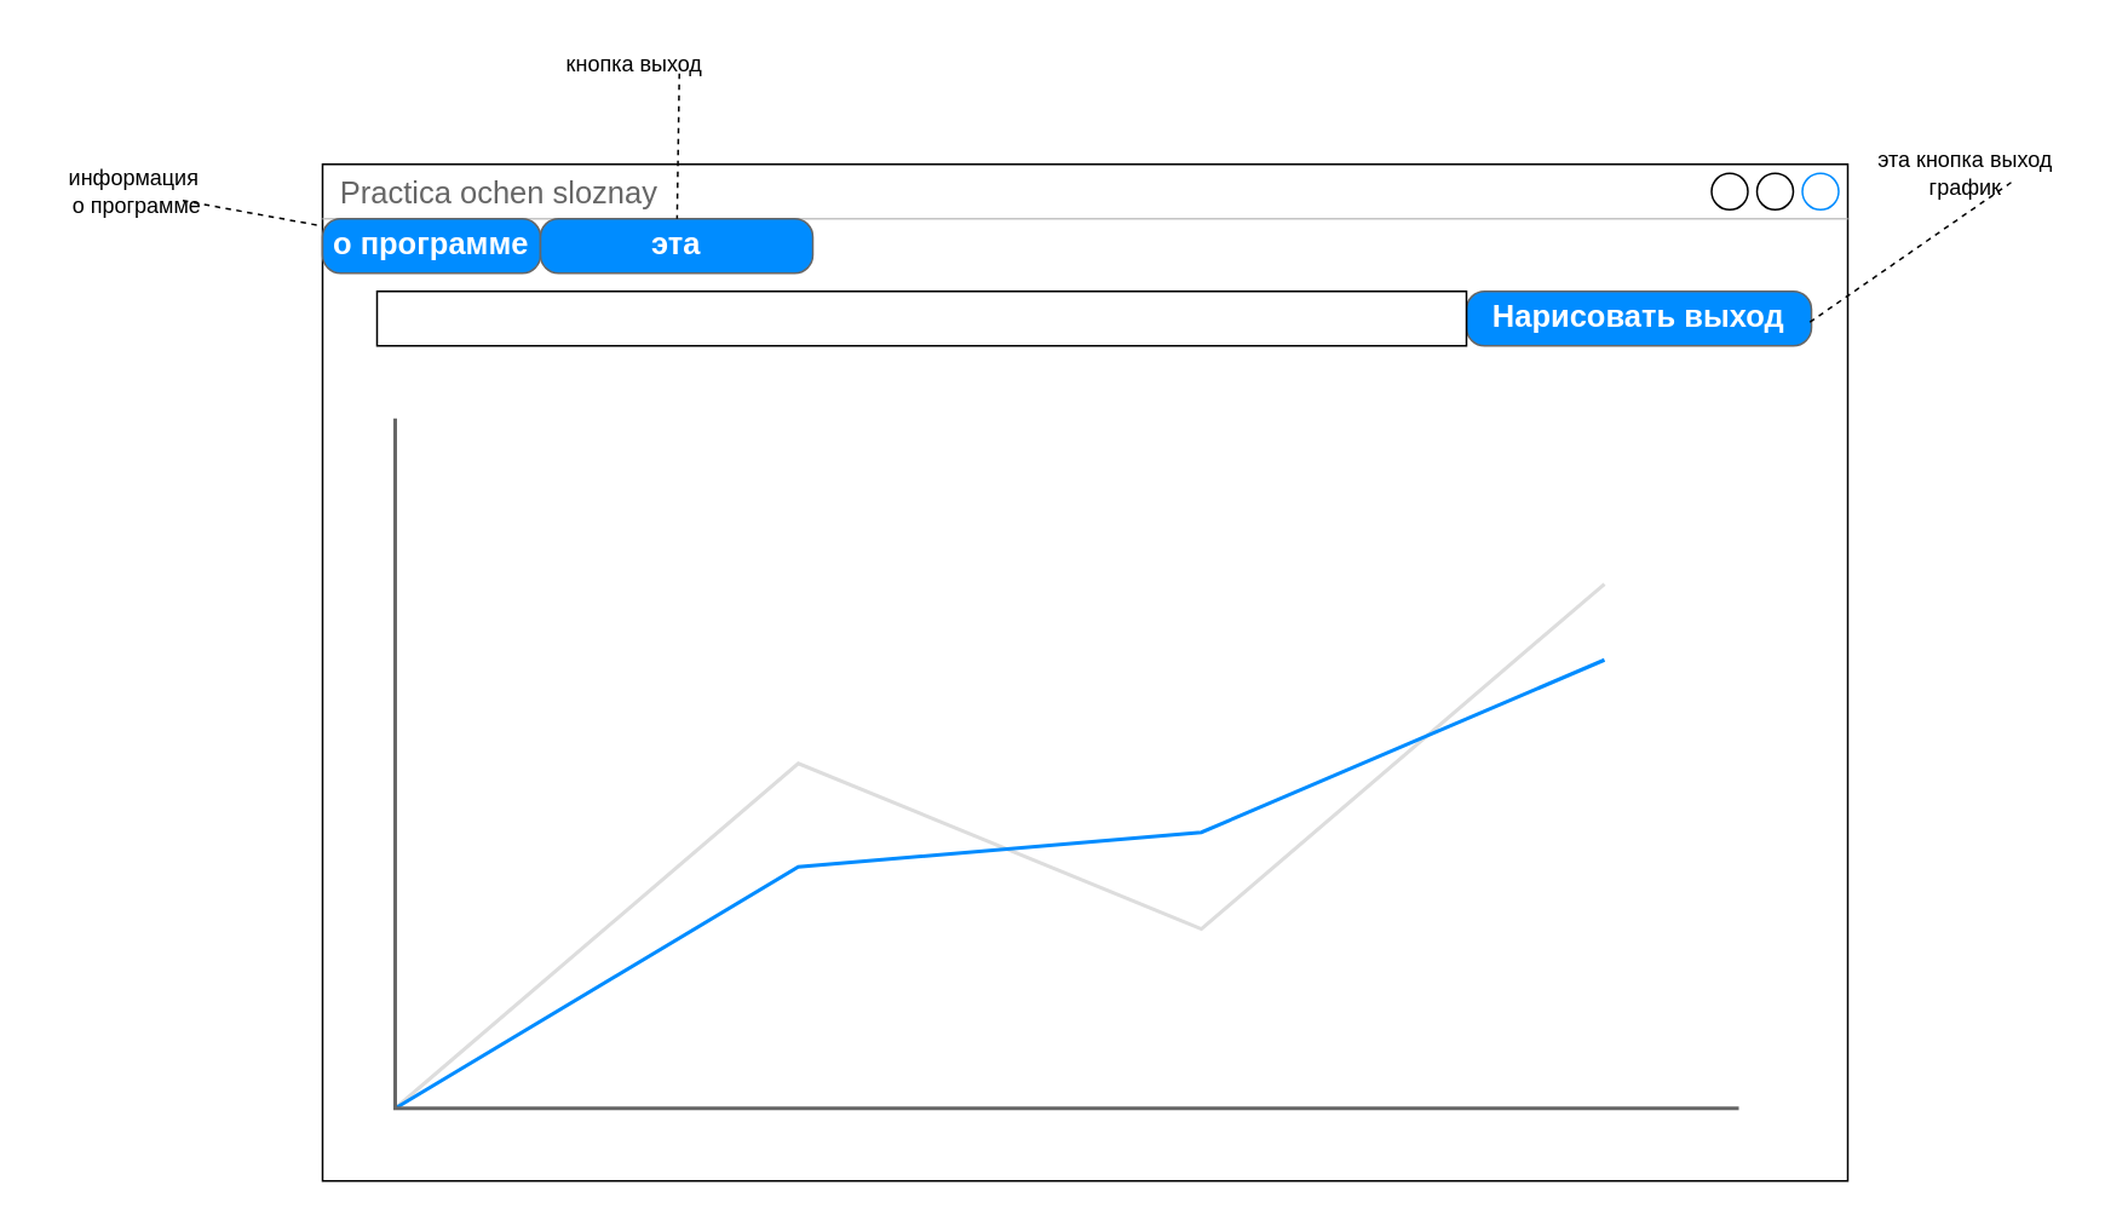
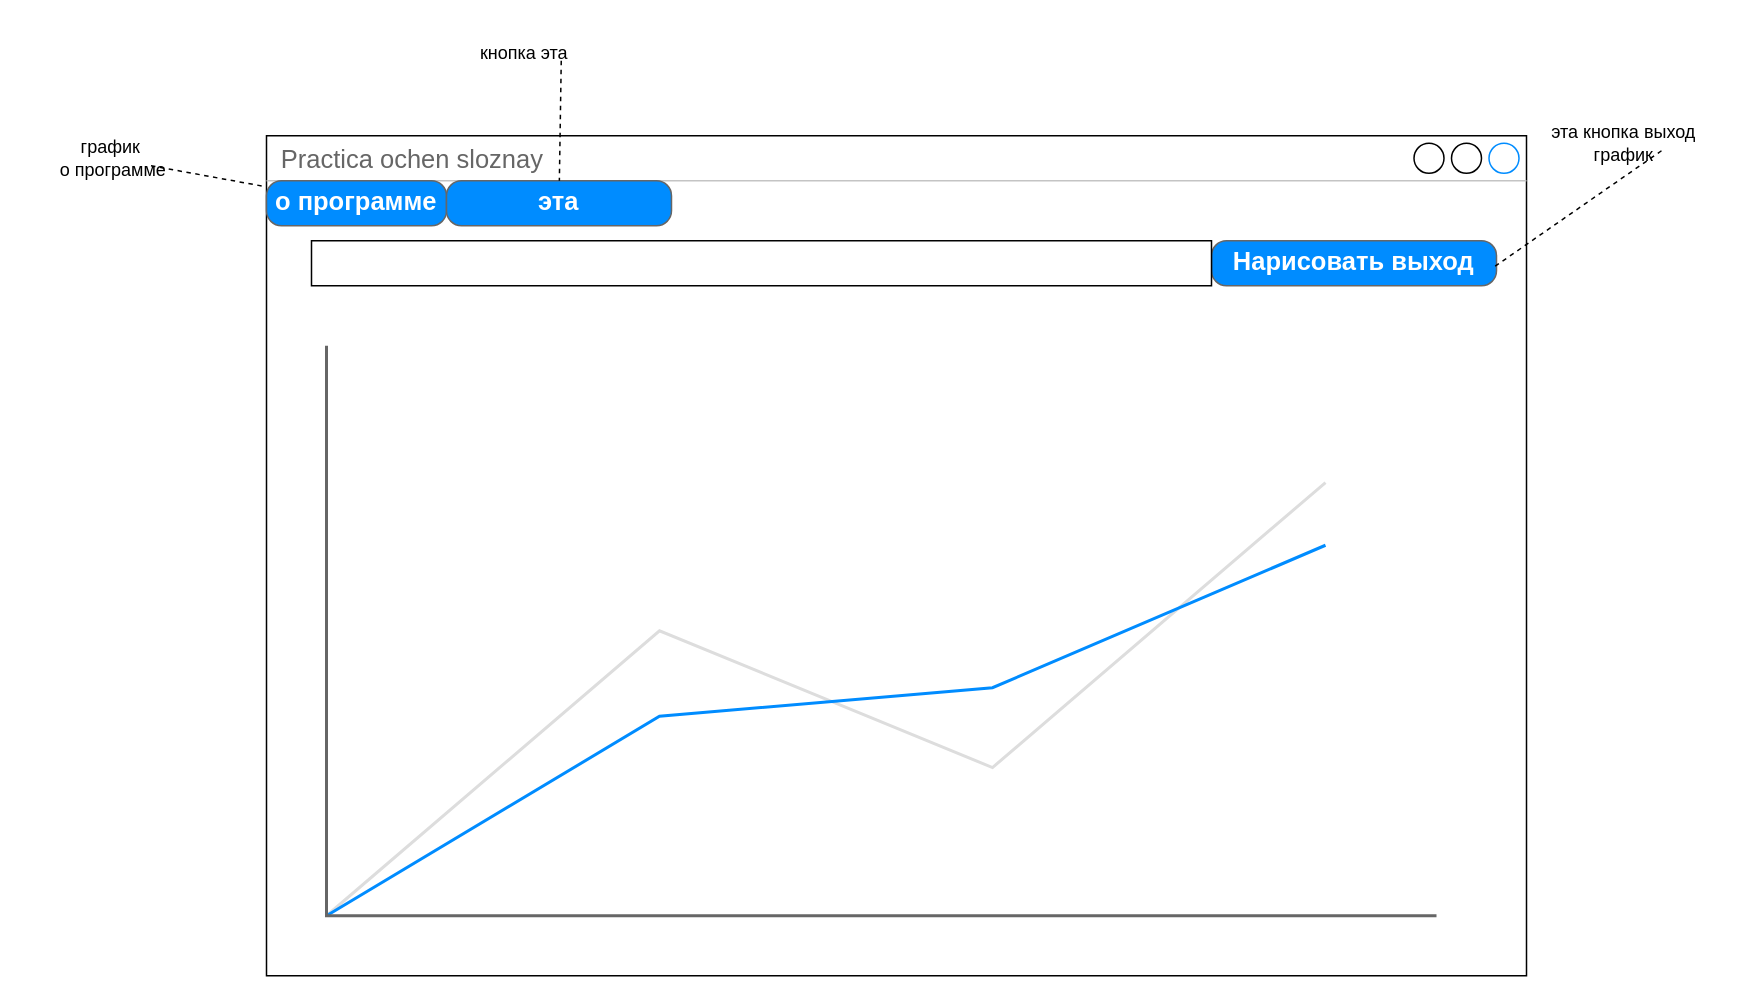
- <mxCell id="10" value="кнопка выход" style="text;html=1;strokeColor=none;fillColor=none;align=center;verticalAlign=middle;whiteSpace=wrap;rounded=0;" parent="1" vertex="1"><mxGeometry x="293.5" y="20" width="110" height="30" as="geometry" /></mxCell>
+ <mxCell id="10" value="кнопка эта" style="text;html=1;strokeColor=none;fillColor=none;align=center;verticalAlign=middle;whiteSpace=wrap;rounded=0;" parent="1" vertex="1"><mxGeometry x="293.5" y="20" width="110" height="30" as="geometry" /></mxCell>
- <mxCell id="8" value="информация&amp;nbsp;&lt;br&gt;о программе" style="text;html=1;strokeColor=none;fillColor=none;align=center;verticalAlign=middle;whiteSpace=wrap;rounded=0;" parent="1" vertex="1"><mxGeometry x="20" y="90" width="110" height="30" as="geometry" /></mxCell>
+ <mxCell id="8" value="график&amp;nbsp;&lt;br&gt;о программе" style="text;html=1;strokeColor=none;fillColor=none;align=center;verticalAlign=middle;whiteSpace=wrap;rounded=0;" parent="1" vertex="1"><mxGeometry x="20" y="90" width="110" height="30" as="geometry" /></mxCell>
